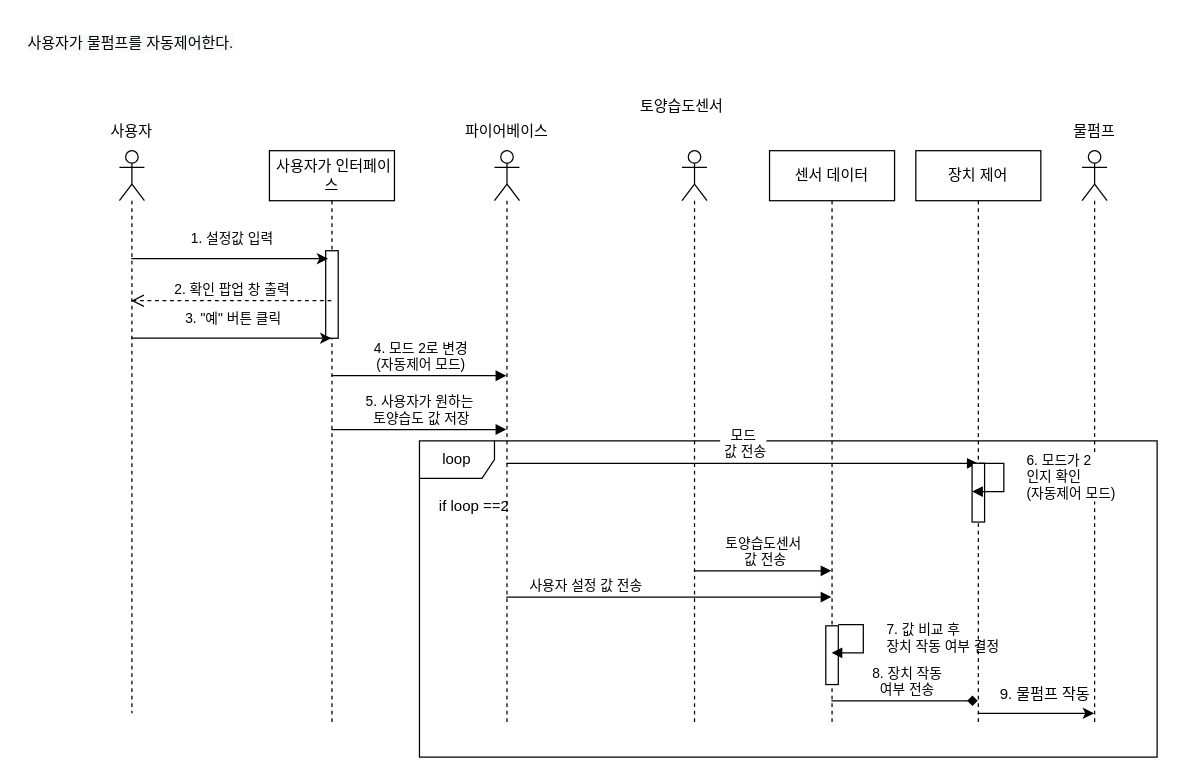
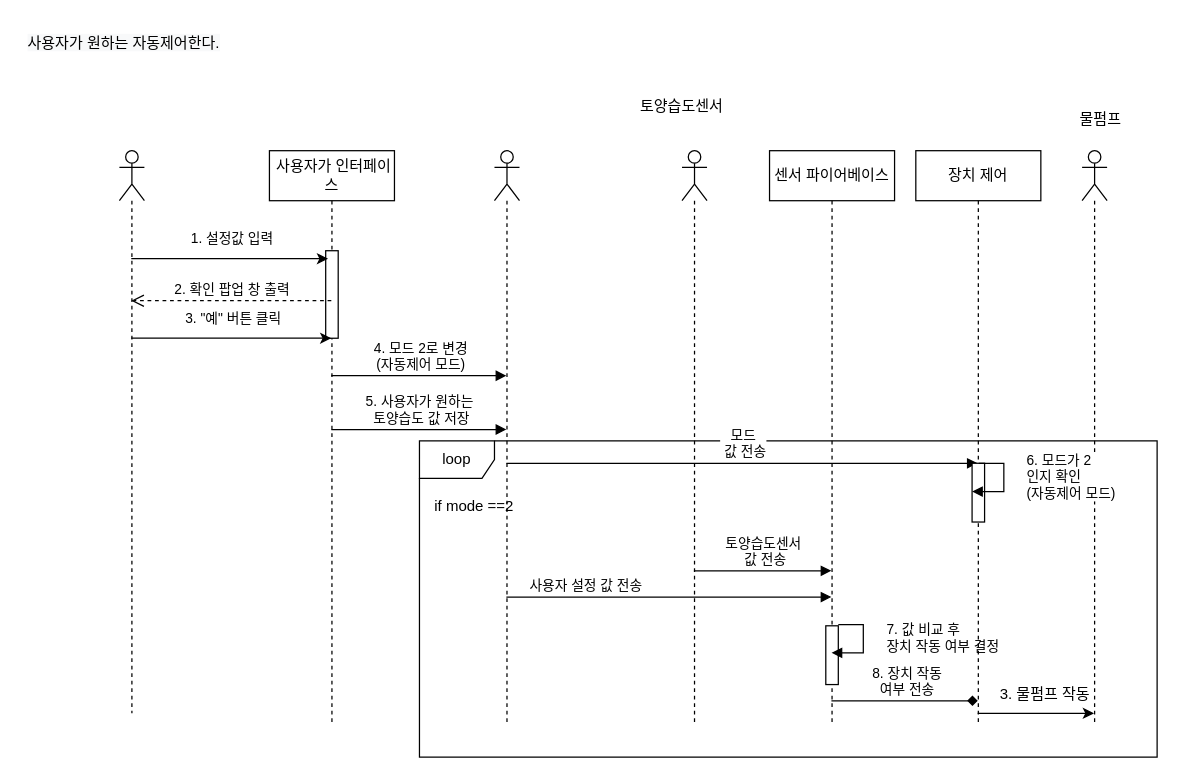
- <mxCell id="2" value="&lt;span style=&quot;color: rgb(0, 0, 0); font-family: Helvetica; font-size: 12px; font-style: normal; font-variant-ligatures: normal; font-variant-caps: normal; font-weight: 400; letter-spacing: normal; orphans: 2; text-align: center; text-indent: 0px; text-transform: none; widows: 2; word-spacing: 0px; -webkit-text-stroke-width: 0px; background-color: rgb(248, 249, 250); text-decoration-thickness: initial; text-decoration-style: initial; text-decoration-color: initial; float: none; display: inline !important;&quot;&gt;사용자가 물펌프를 자동제어한다.&lt;/span&gt;" style="text;whiteSpace=wrap;html=1;" parent="1" vertex="1"><mxGeometry x="20" width="260" height="40" as="geometry" y="20" /></mxCell>
+ <mxCell id="2" value="&lt;span style=&quot;color: rgb(0, 0, 0); font-family: Helvetica; font-size: 12px; font-style: normal; font-variant-ligatures: normal; font-variant-caps: normal; font-weight: 400; letter-spacing: normal; orphans: 2; text-align: center; text-indent: 0px; text-transform: none; widows: 2; word-spacing: 0px; -webkit-text-stroke-width: 0px; background-color: rgb(248, 249, 250); text-decoration-thickness: initial; text-decoration-style: initial; text-decoration-color: initial; float: none; display: inline !important;&quot;&gt;사용자가 원하는 자동제어한다.&lt;/span&gt;" style="text;whiteSpace=wrap;html=1;" parent="1" vertex="1"><mxGeometry x="20" width="260" height="40" as="geometry" y="20" /></mxCell>
- <mxCell id="16" value="사용자" style="text;html=1;strokeColor=none;fillColor=none;align=center;verticalAlign=middle;whiteSpace=wrap;rounded=0;" parent="1" vertex="1"><mxGeometry x="75" y="90" width="60" height="30" as="geometry" /></mxCell>
- <mxCell id="18" value="파이어베이스" style="text;html=1;strokeColor=none;fillColor=none;align=center;verticalAlign=middle;whiteSpace=wrap;rounded=0;" parent="1" vertex="1"><mxGeometry x="360" y="90" width="90" height="30" as="geometry" /></mxCell>
- <mxCell id="17" value="물펌프" style="text;html=1;strokeColor=none;fillColor=none;align=center;verticalAlign=middle;whiteSpace=wrap;rounded=0;" parent="1" vertex="1"><mxGeometry x="845" y="90" width="60" height="30" as="geometry" /></mxCell>
+ <mxCell id="17" value="물펌프" style="text;html=1;strokeColor=none;fillColor=none;align=center;verticalAlign=middle;whiteSpace=wrap;rounded=0;" parent="1" vertex="1"><mxGeometry x="850" y="80" width="60" height="30" as="geometry" /></mxCell>
- <mxCell id="6" value="센서 데이터" style="shape=umlLifeline;perimeter=lifelinePerimeter;whiteSpace=wrap;html=1;container=1;collapsible=0;recursiveResize=0;outlineConnect=0;" parent="1" vertex="1"><mxGeometry x="615" y="120" width="100" height="460" as="geometry" /></mxCell>
+ <mxCell id="6" value="센서 파이어베이스" style="shape=umlLifeline;perimeter=lifelinePerimeter;whiteSpace=wrap;html=1;container=1;collapsible=0;recursiveResize=0;outlineConnect=0;" parent="1" vertex="1"><mxGeometry x="615" y="120" width="100" height="460" as="geometry" /></mxCell>
- <mxCell id="23" value="if loop ==2" style="text;html=1;strokeColor=none;fillColor=none;align=center;verticalAlign=middle;whiteSpace=wrap;rounded=0;" parent="1" vertex="1"><mxGeometry x="339" y="390" width="80" height="30" as="geometry" /></mxCell>
+ <mxCell id="23" value="if mode ==2" style="text;html=1;strokeColor=none;fillColor=none;align=center;verticalAlign=middle;whiteSpace=wrap;rounded=0;" parent="1" vertex="1"><mxGeometry x="339" y="390" width="80" height="30" as="geometry" /></mxCell>
- <mxCell id="22" value="9. 물펌프 작동" style="text;html=1;align=center;verticalAlign=middle;resizable=0;points=[];autosize=1;strokeColor=none;fillColor=none;" parent="1" vertex="1"><mxGeometry x="785" y="540" width="100" height="30" as="geometry" /></mxCell>
+ <mxCell id="22" value="3. 물펌프 작동" style="text;html=1;align=center;verticalAlign=middle;resizable=0;points=[];autosize=1;strokeColor=none;fillColor=none;" parent="1" vertex="1"><mxGeometry x="785" y="540" width="100" height="30" as="geometry" /></mxCell>
